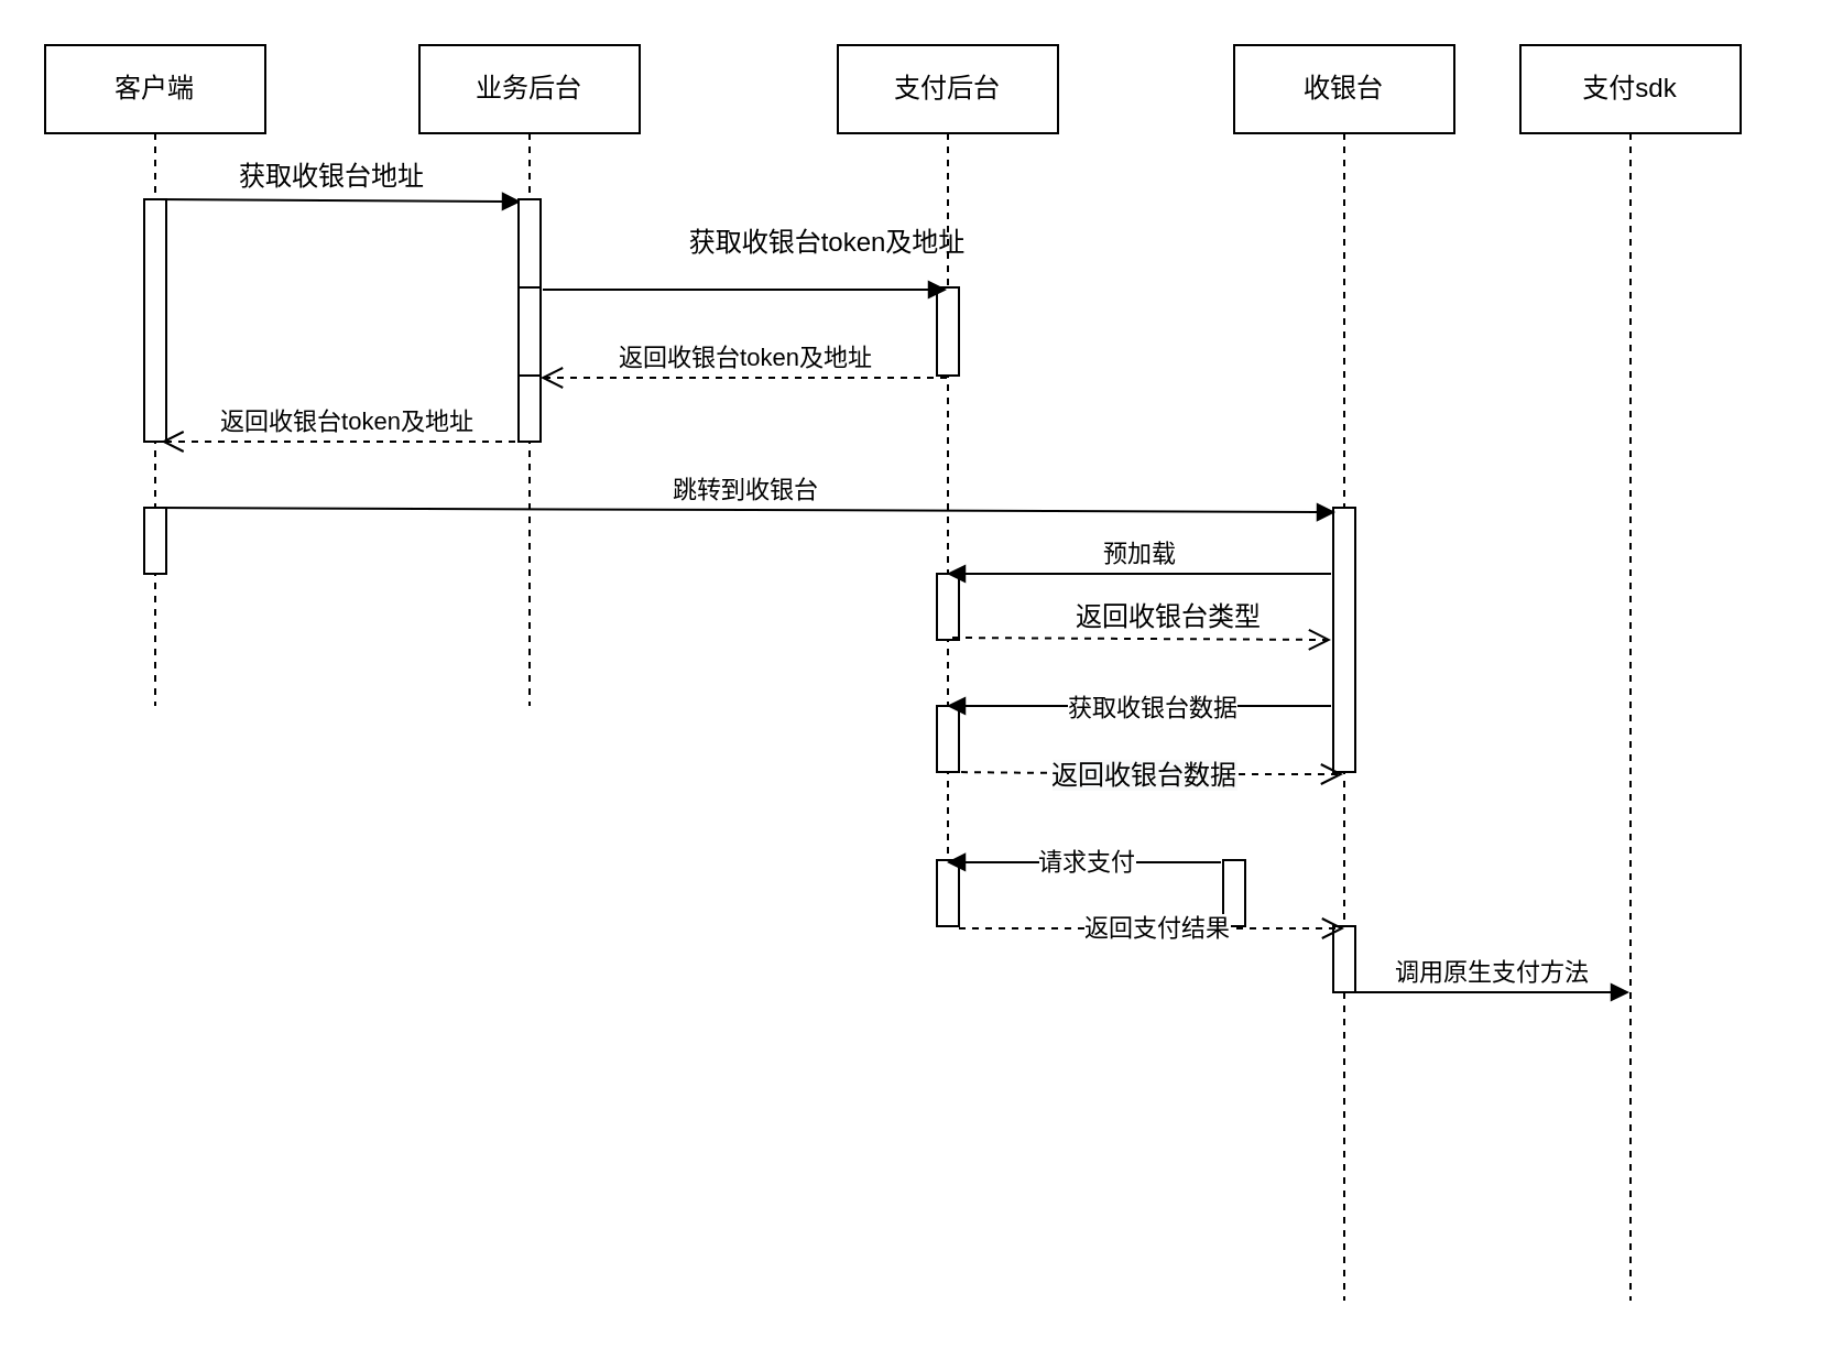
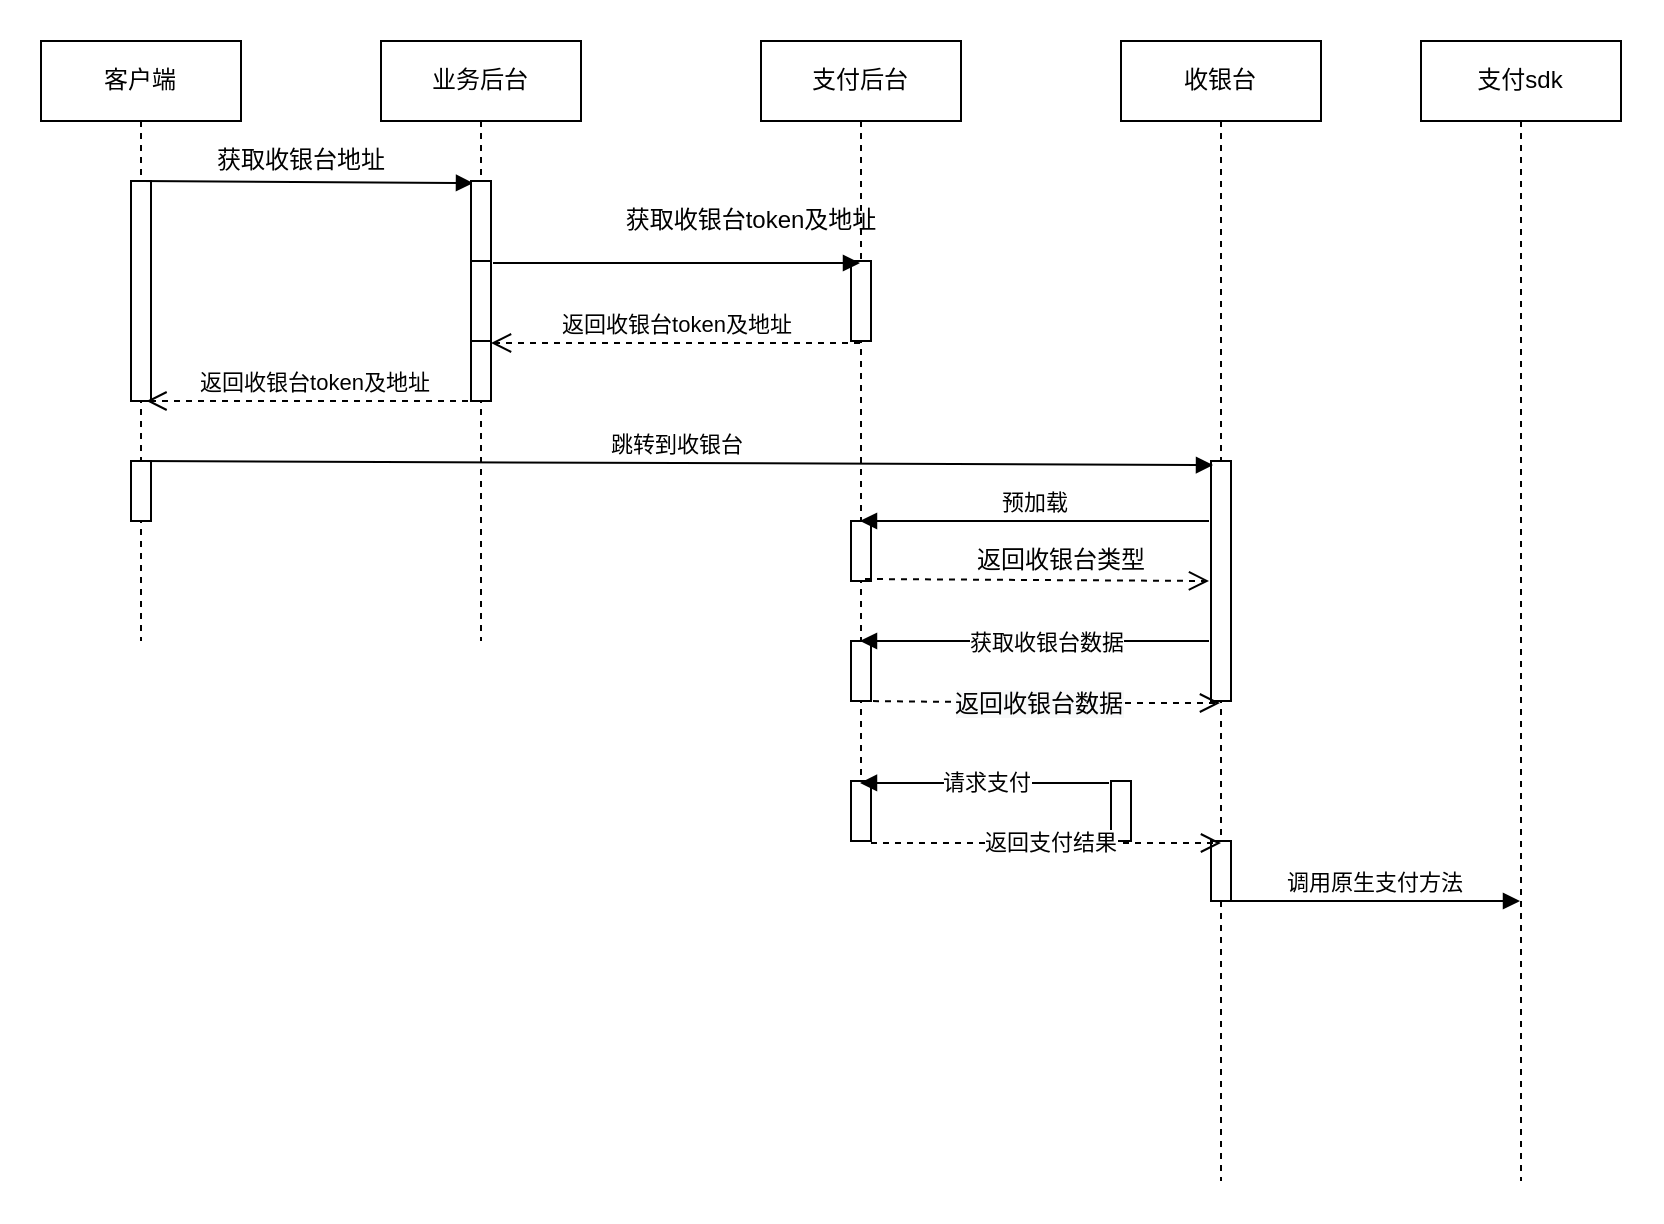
- <mxCell id="34" value="支付sdk" style="shape=umlLifeline;perimeter=lifelinePerimeter;whiteSpace=wrap;html=1;container=1;collapsible=0;recursiveResize=0;outlineConnect=0;" vertex="1" parent="1"><mxGeometry x="690" y="20" width="100" height="570" as="geometry" /></mxCell>
+ <mxCell id="34" value="支付sdk" style="shape=umlLifeline;perimeter=lifelinePerimeter;whiteSpace=wrap;html=1;container=1;collapsible=0;recursiveResize=0;outlineConnect=0;" vertex="1" parent="1"><mxGeometry x="710" y="20" width="100" height="570" as="geometry" /></mxCell>
